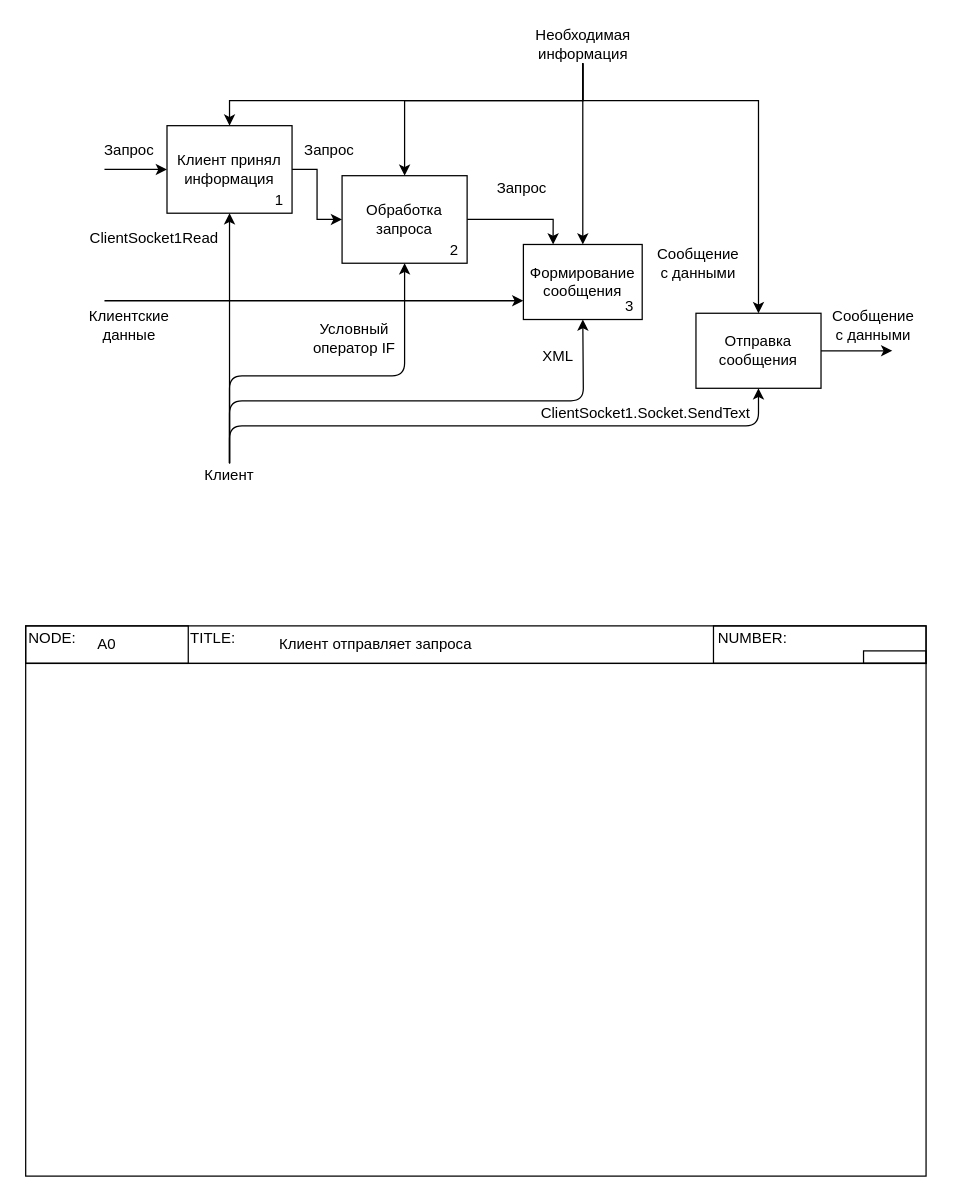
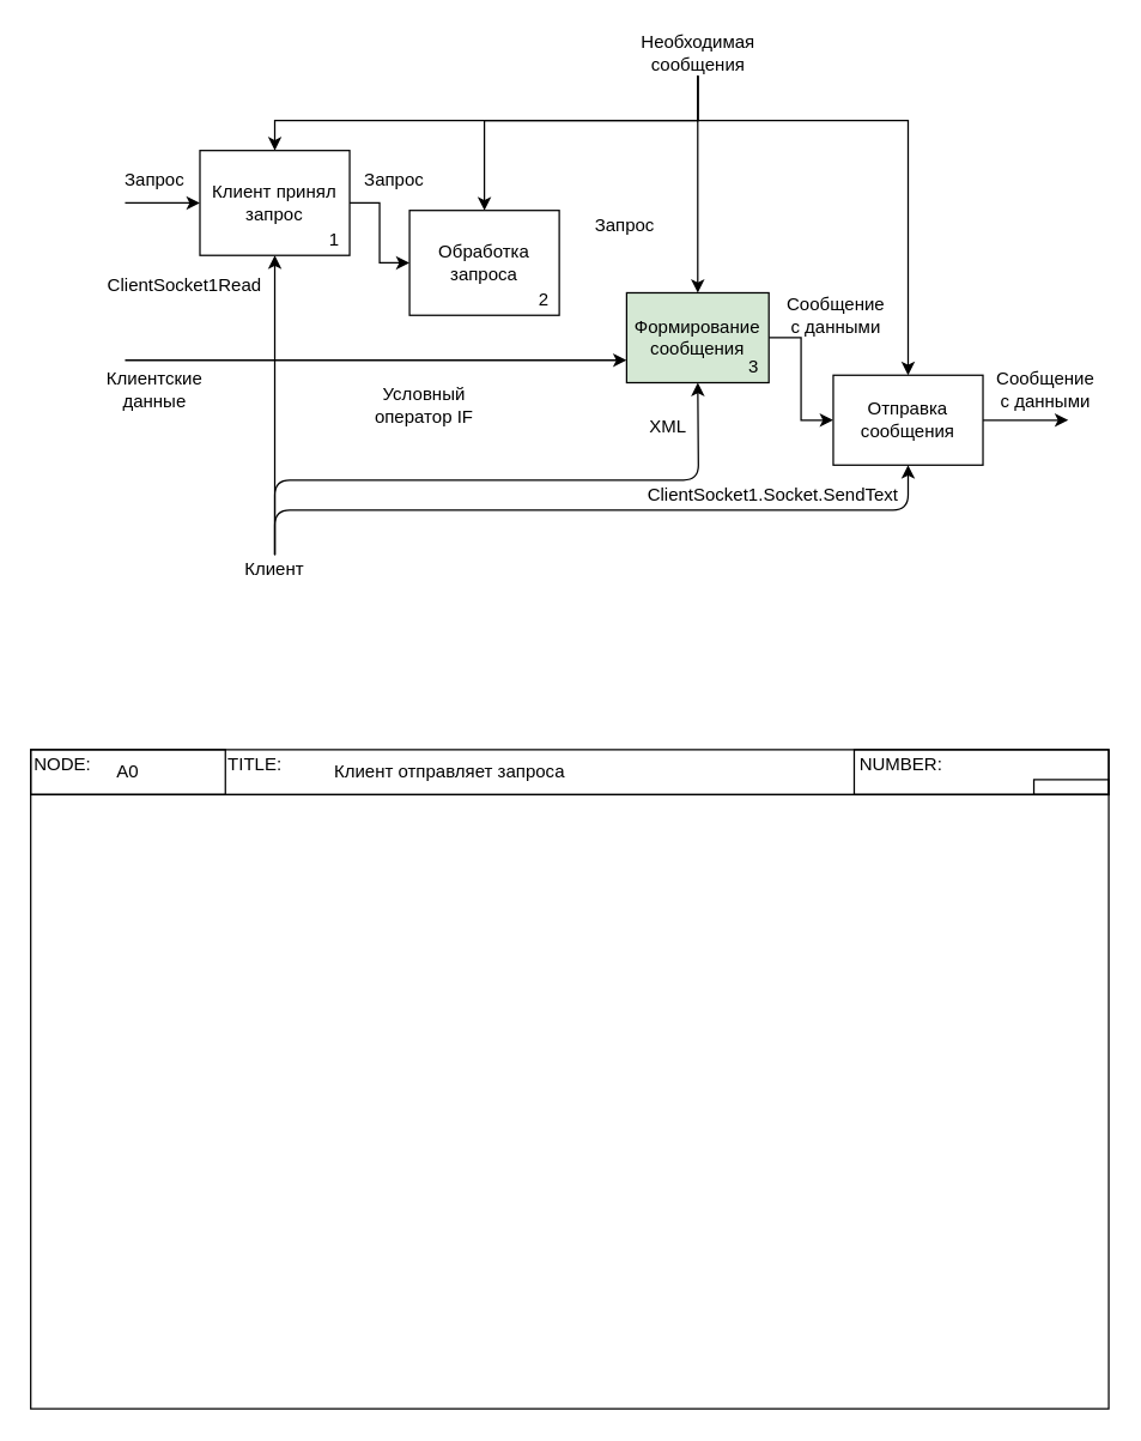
- <mxCell id="30" value="Необходимая информация" style="text;html=1;strokeColor=none;fillColor=none;align=center;verticalAlign=middle;whiteSpace=wrap;rounded=0;" parent="1" vertex="1"><mxGeometry x="425.5" y="20" width="80" height="30" as="geometry" /></mxCell>
+ <mxCell id="30" value="Необходимая сообщения" style="text;html=1;strokeColor=none;fillColor=none;align=center;verticalAlign=middle;whiteSpace=wrap;rounded=0;" parent="1" vertex="1"><mxGeometry x="425.5" y="20" width="80" height="30" as="geometry" /></mxCell>
- <mxCell id="3" value="Клиент принял информация" style="rounded=0;whiteSpace=wrap;html=1;" parent="1" vertex="1"><mxGeometry x="133" y="100" width="100" height="70" as="geometry" /></mxCell>
+ <mxCell id="3" value="Клиент принял запрос" style="rounded=0;whiteSpace=wrap;html=1;" parent="1" vertex="1"><mxGeometry x="133" y="100" width="100" height="70" as="geometry" /></mxCell>
- <mxCell id="10" style="edgeStyle=orthogonalEdgeStyle;rounded=0;orthogonalLoop=1;jettySize=auto;html=1;exitX=1;exitY=0.5;exitDx=0;exitDy=0;entryX=0.25;entryY=0;entryDx=0;entryDy=0;" parent="1" source="11" target="6" edge="1"><mxGeometry relative="1" as="geometry" /></mxCell>
- <mxCell id="6" value="Формирование сообщения" style="rounded=0;whiteSpace=wrap;html=1;" parent="1" vertex="1"><mxGeometry x="418" y="195" width="95" height="60" as="geometry" /></mxCell>
+ <mxCell id="6" value="Формирование сообщения" style="rounded=0;whiteSpace=wrap;html=1;fillColor=#d5e8d4;" parent="1" vertex="1"><mxGeometry x="418" y="195" width="95" height="60" as="geometry" /></mxCell>
+ <mxCell id="5" style="edgeStyle=orthogonalEdgeStyle;rounded=0;orthogonalLoop=1;jettySize=auto;html=1;exitX=1;exitY=0.5;exitDx=0;exitDy=0;entryX=0;entryY=0.5;entryDx=0;entryDy=0;" parent="1" source="6" target="9" edge="1"><mxGeometry relative="1" as="geometry" /></mxCell>
- <mxCell id="42" value="" style="endArrow=classic;html=1;exitX=0.5;exitY=0;exitDx=0;exitDy=0;entryX=0.5;entryY=1;entryDx=0;entryDy=0;" parent="1" source="16" target="11" edge="1"><mxGeometry width="50" height="50" relative="1" as="geometry"><mxPoint x="303" y="250" as="sourcePoint" /><mxPoint x="353" y="200" as="targetPoint" /><Array as="points"><mxPoint x="183" y="300" /><mxPoint x="323" y="300" /></Array></mxGeometry></mxCell>
